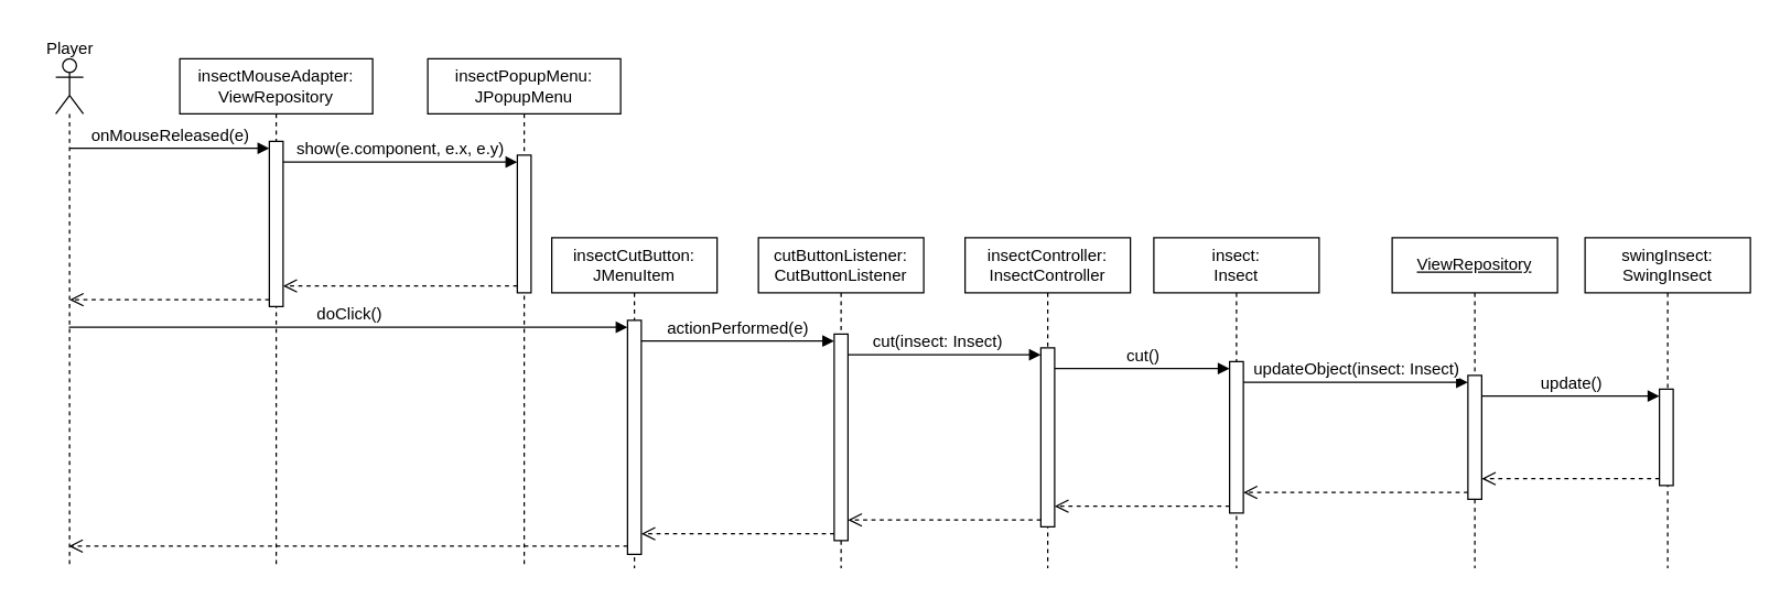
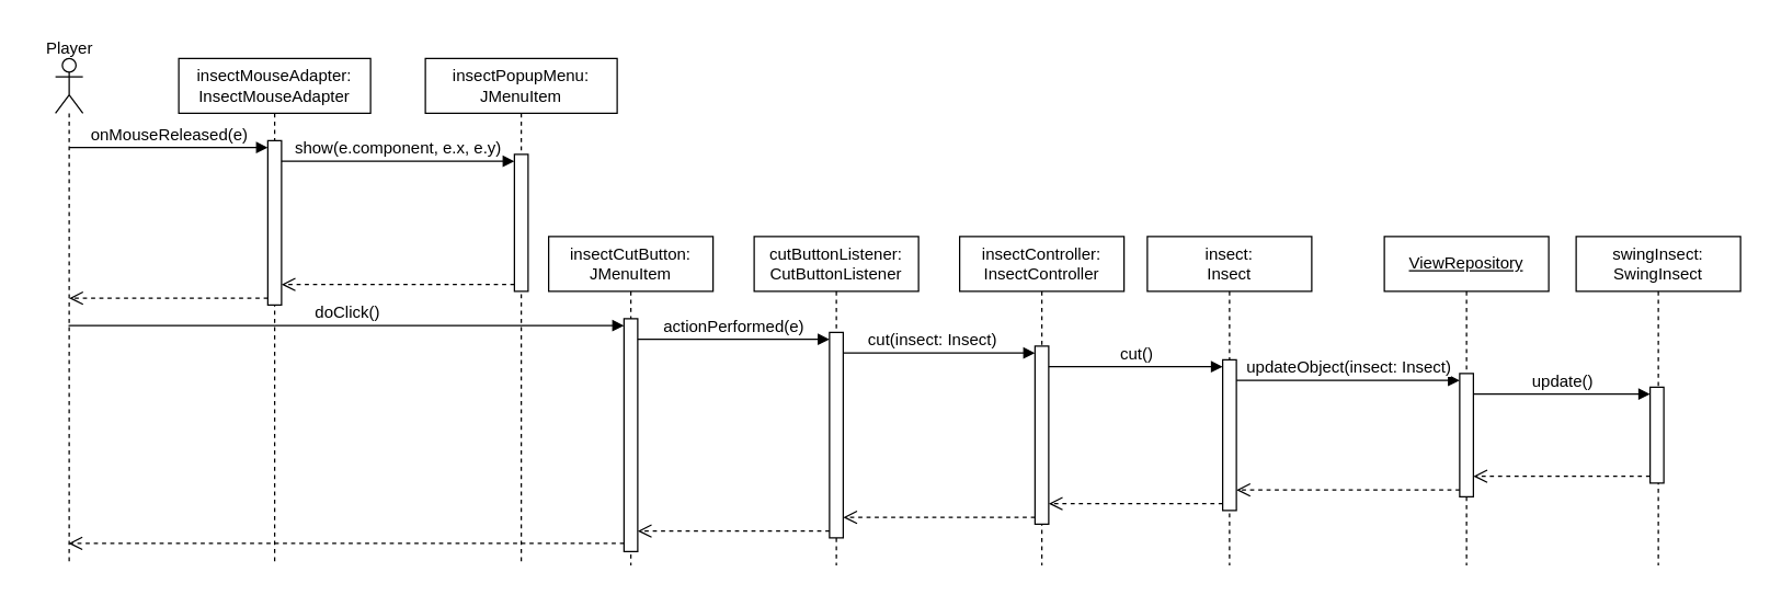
- <mxCell id="6" value="insectMouseAdapter:&lt;div&gt;ViewRepository&lt;/div&gt;" style="shape=umlLifeline;perimeter=lifelinePerimeter;whiteSpace=wrap;html=1;container=1;dropTarget=0;collapsible=0;recursiveResize=0;outlineConnect=0;portConstraint=eastwest;newEdgeStyle={&quot;curved&quot;:0,&quot;rounded&quot;:0};" parent="1" vertex="1"><mxGeometry x="130" y="42" width="140" height="370" as="geometry" /></mxCell>
+ <mxCell id="6" value="insectMouseAdapter:&lt;div&gt;InsectMouseAdapter&lt;/div&gt;" style="shape=umlLifeline;perimeter=lifelinePerimeter;whiteSpace=wrap;html=1;container=1;dropTarget=0;collapsible=0;recursiveResize=0;outlineConnect=0;portConstraint=eastwest;newEdgeStyle={&quot;curved&quot;:0,&quot;rounded&quot;:0};" parent="1" vertex="1"><mxGeometry x="130" y="42" width="140" height="370" as="geometry" /></mxCell>
- <mxCell id="8" value="insectPopupMenu:&lt;br&gt;JPopupMenu" style="shape=umlLifeline;perimeter=lifelinePerimeter;whiteSpace=wrap;html=1;container=1;dropTarget=0;collapsible=0;recursiveResize=0;outlineConnect=0;portConstraint=eastwest;newEdgeStyle={&quot;curved&quot;:0,&quot;rounded&quot;:0};" parent="1" vertex="1"><mxGeometry x="310" y="42" width="140" height="370" as="geometry" /></mxCell>
+ <mxCell id="8" value="insectPopupMenu:&lt;br&gt;JMenuItem" style="shape=umlLifeline;perimeter=lifelinePerimeter;whiteSpace=wrap;html=1;container=1;dropTarget=0;collapsible=0;recursiveResize=0;outlineConnect=0;portConstraint=eastwest;newEdgeStyle={&quot;curved&quot;:0,&quot;rounded&quot;:0};" parent="1" vertex="1"><mxGeometry x="310" y="42" width="140" height="370" as="geometry" /></mxCell>
